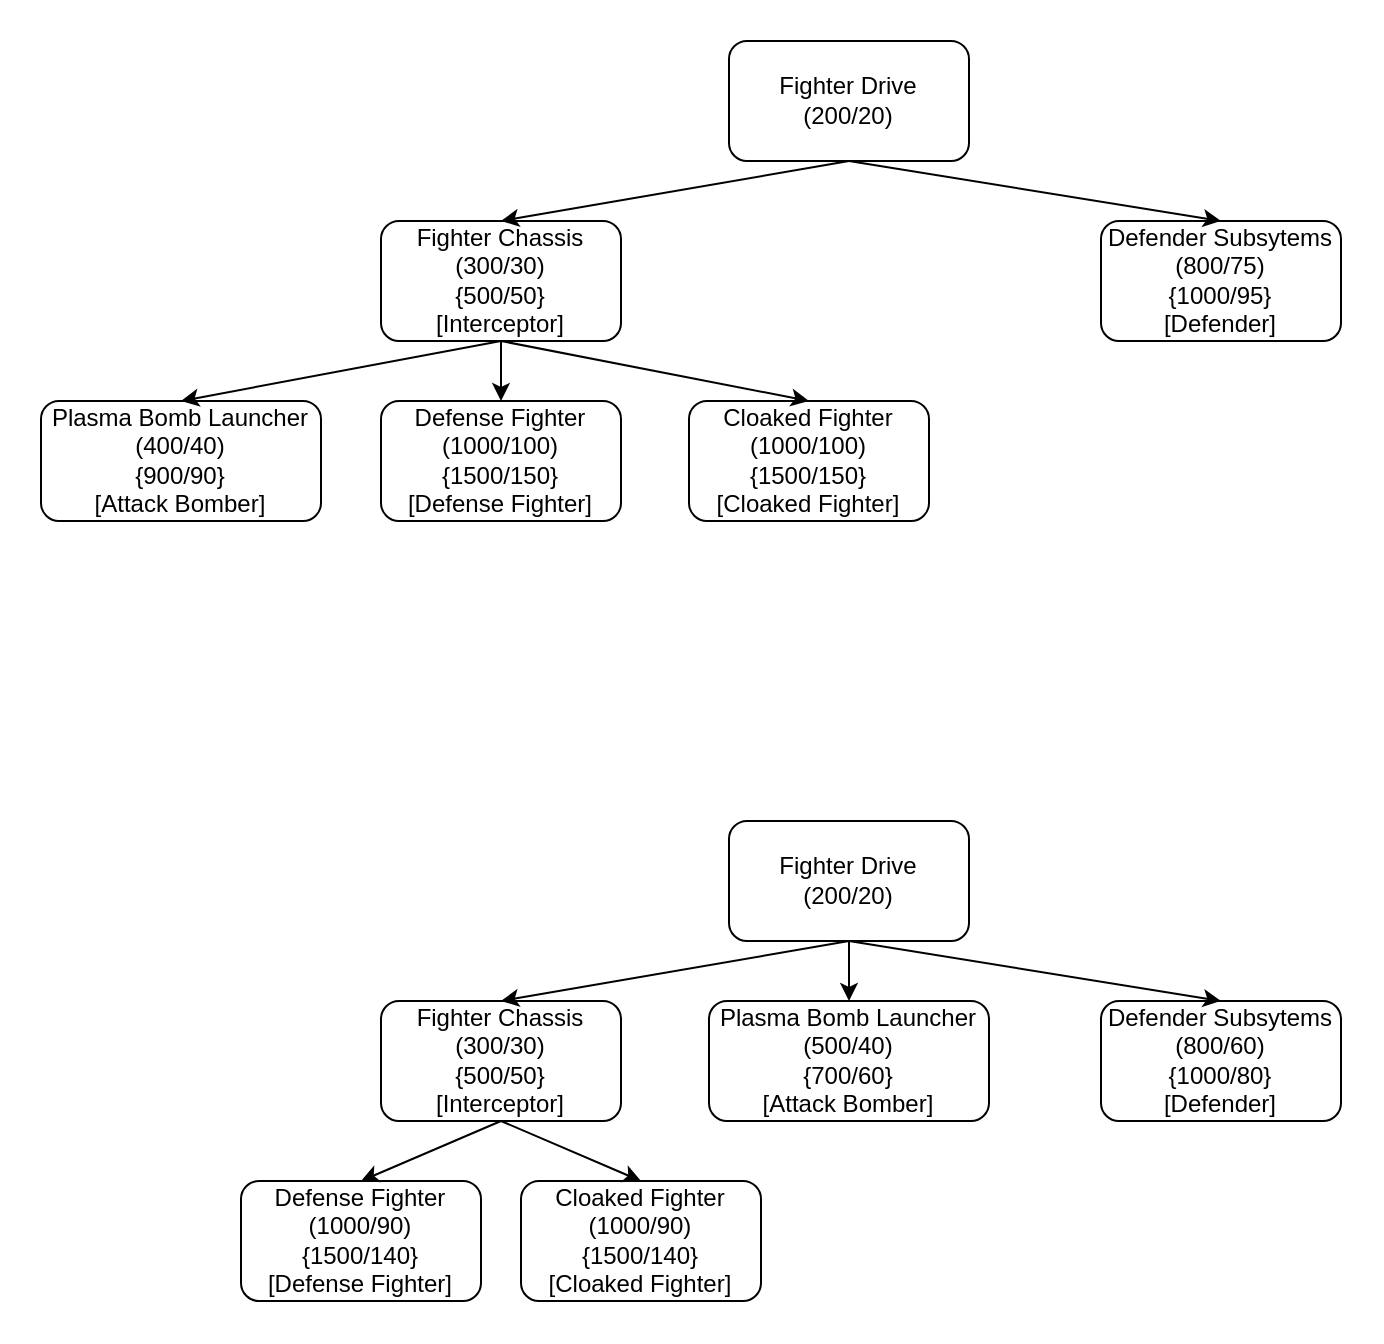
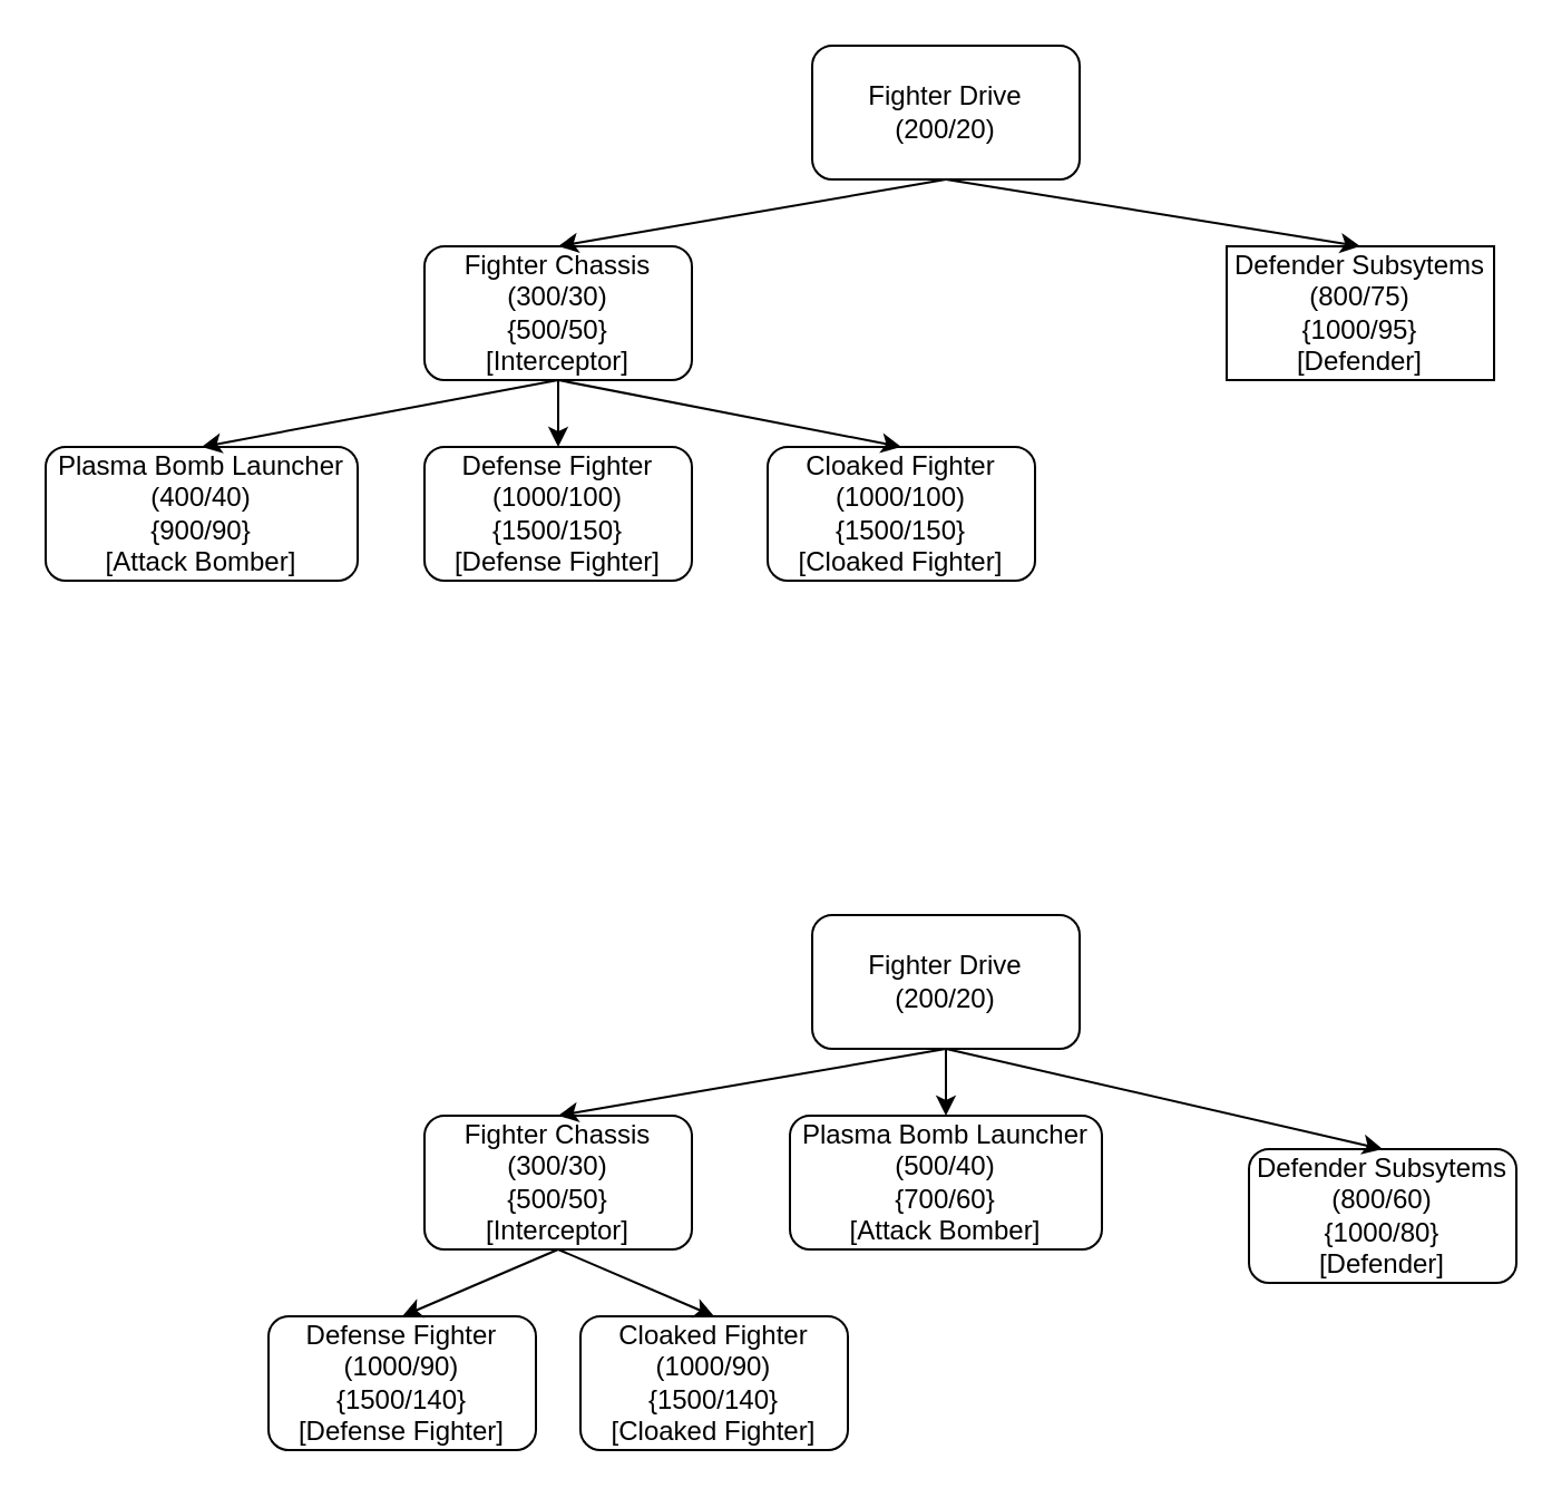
- <mxCell id="4" value="Defender Subsytems&lt;br&gt;(800/75)&lt;br&gt;{1000/95}&lt;br&gt;[Defender]" style="rounded=1;whiteSpace=wrap;html=1;" parent="1" vertex="1"><mxGeometry x="550" y="110" width="120" height="60" as="geometry" /></mxCell>
+ <mxCell id="4" value="Defender Subsytems&lt;br&gt;(800/75)&lt;br&gt;{1000/95}&lt;br&gt;[Defender]" style="whiteSpace=wrap;html=1;rounded=0;" parent="1" vertex="1"><mxGeometry x="550" y="110" width="120" height="60" as="geometry" /></mxCell>
- <mxCell id="15" value="Defender Subsytems&lt;br&gt;(800/60)&lt;br&gt;{1000/80}&lt;br&gt;[Defender]" style="rounded=1;whiteSpace=wrap;html=1;" vertex="1" parent="1"><mxGeometry x="550" y="500" width="120" height="60" as="geometry" /></mxCell>
+ <mxCell id="15" value="Defender Subsytems&lt;br&gt;(800/60)&lt;br&gt;{1000/80}&lt;br&gt;[Defender]" style="rounded=1;whiteSpace=wrap;html=1;" vertex="1" parent="1"><mxGeometry x="560" y="515" width="120" height="60" as="geometry" /></mxCell>
